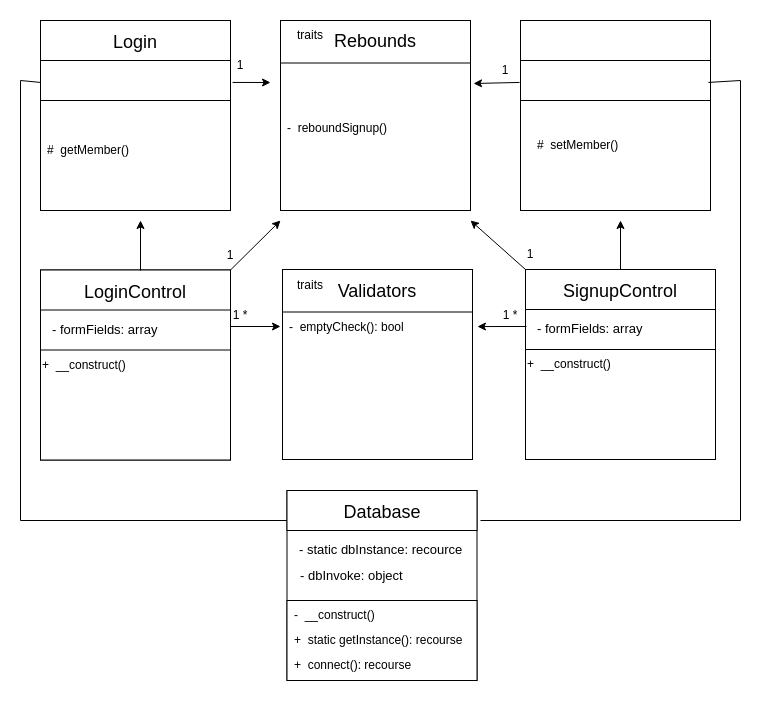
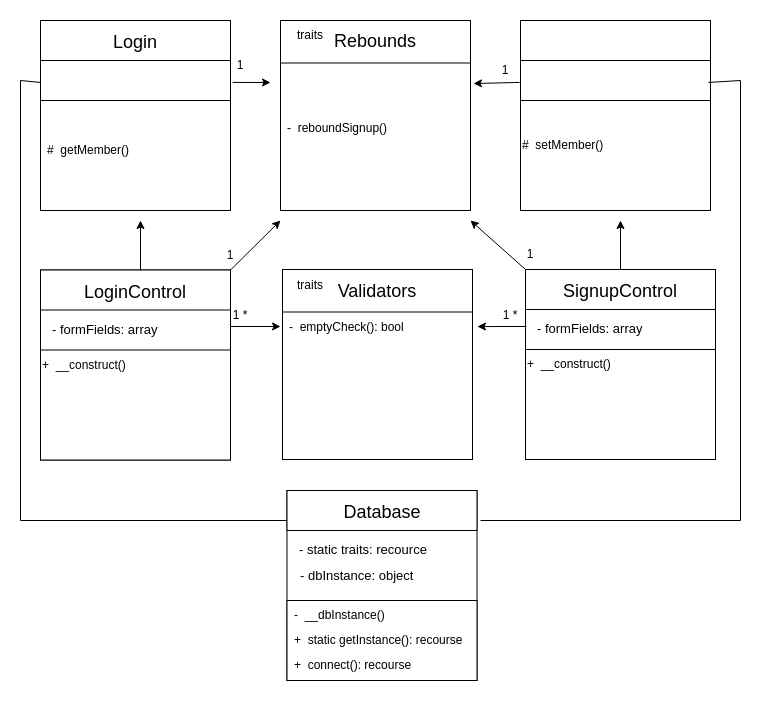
- <mxCell id="30" value="#&amp;nbsp; setMember()" style="text;html=1;align=left;verticalAlign=middle;whiteSpace=wrap;rounded=0;" vertex="1" parent="1"><mxGeometry x="535" y="130" width="150" height="30" as="geometry" /></mxCell>
+ <mxCell id="30" value="#&amp;nbsp; setMember()" style="text;html=1;align=left;verticalAlign=middle;whiteSpace=wrap;rounded=0;" vertex="1" parent="1"><mxGeometry x="520" y="130" width="150" height="30" as="geometry" /></mxCell>
- <mxCell id="50" value="&lt;div align=&quot;left&quot;&gt;&lt;font style=&quot;font-size: 13px;&quot;&gt;- static dbInstance: recource&lt;br&gt;&lt;/font&gt;&lt;/div&gt;" style="text;html=1;align=left;verticalAlign=middle;whiteSpace=wrap;rounded=0;" vertex="1" parent="1"><mxGeometry x="296.5" y="534" width="173.5" height="30" as="geometry" /></mxCell>
+ <mxCell id="50" value="&lt;div align=&quot;left&quot;&gt;&lt;font style=&quot;font-size: 13px;&quot;&gt;- static traits: recource&lt;br&gt;&lt;/font&gt;&lt;/div&gt;" style="text;html=1;align=left;verticalAlign=middle;whiteSpace=wrap;rounded=0;" vertex="1" parent="1"><mxGeometry x="296.5" y="534" width="173.5" height="30" as="geometry" /></mxCell>
- <mxCell id="54" value="&lt;div align=&quot;left&quot;&gt;&lt;font style=&quot;font-size: 13px;&quot;&gt;- dbInvoke: object&lt;br&gt;&lt;/font&gt;&lt;/div&gt;" style="text;html=1;align=left;verticalAlign=middle;whiteSpace=wrap;rounded=0;" vertex="1" parent="1"><mxGeometry x="298" y="560" width="173.5" height="30" as="geometry" /></mxCell>
+ <mxCell id="54" value="&lt;div align=&quot;left&quot;&gt;&lt;font style=&quot;font-size: 13px;&quot;&gt;- dbInstance: object&lt;br&gt;&lt;/font&gt;&lt;/div&gt;" style="text;html=1;align=left;verticalAlign=middle;whiteSpace=wrap;rounded=0;" vertex="1" parent="1"><mxGeometry x="298" y="560" width="173.5" height="30" as="geometry" /></mxCell>
- <mxCell id="52" value="&lt;div align=&quot;left&quot;&gt;-&amp;nbsp; __construct()&lt;/div&gt;" style="text;html=1;align=left;verticalAlign=middle;whiteSpace=wrap;rounded=0;" vertex="1" parent="1"><mxGeometry x="291.5" y="600" width="160" height="30" as="geometry" /></mxCell>
+ <mxCell id="52" value="&lt;div align=&quot;left&quot;&gt;-&amp;nbsp; __dbInstance()&lt;/div&gt;" style="text;html=1;align=left;verticalAlign=middle;whiteSpace=wrap;rounded=0;" vertex="1" parent="1"><mxGeometry x="291.5" y="600" width="160" height="30" as="geometry" /></mxCell>
